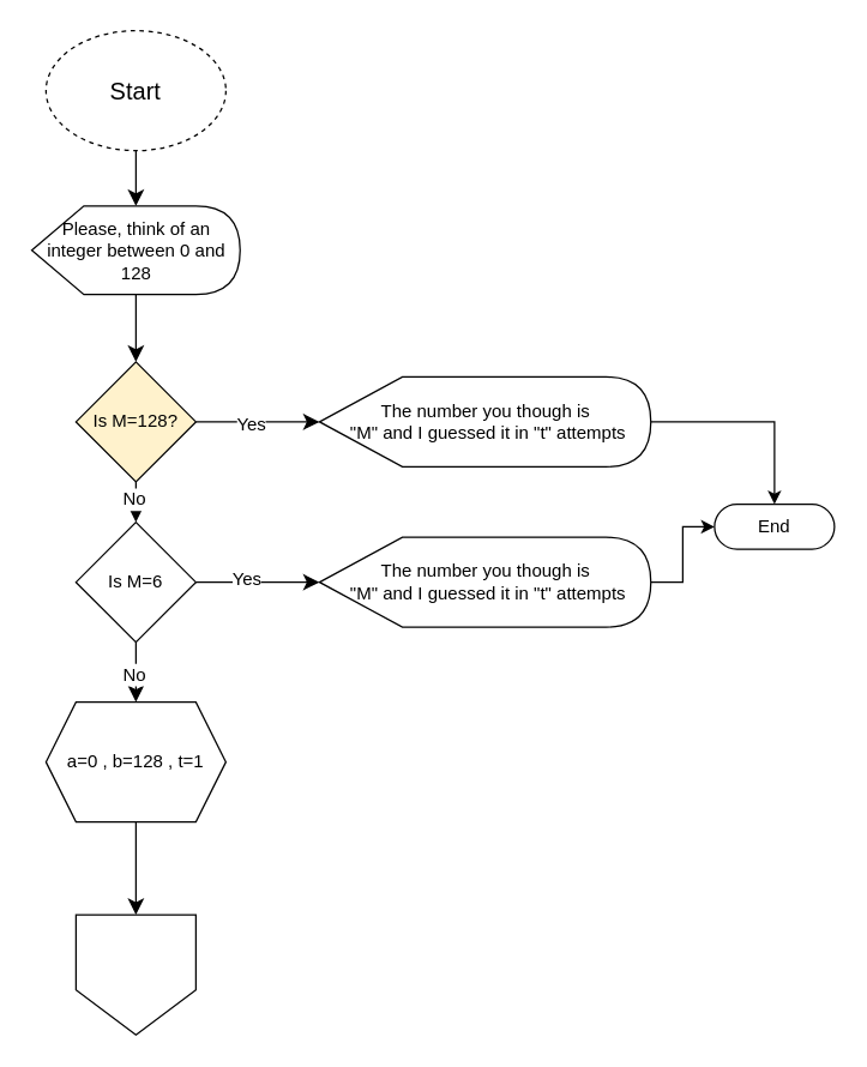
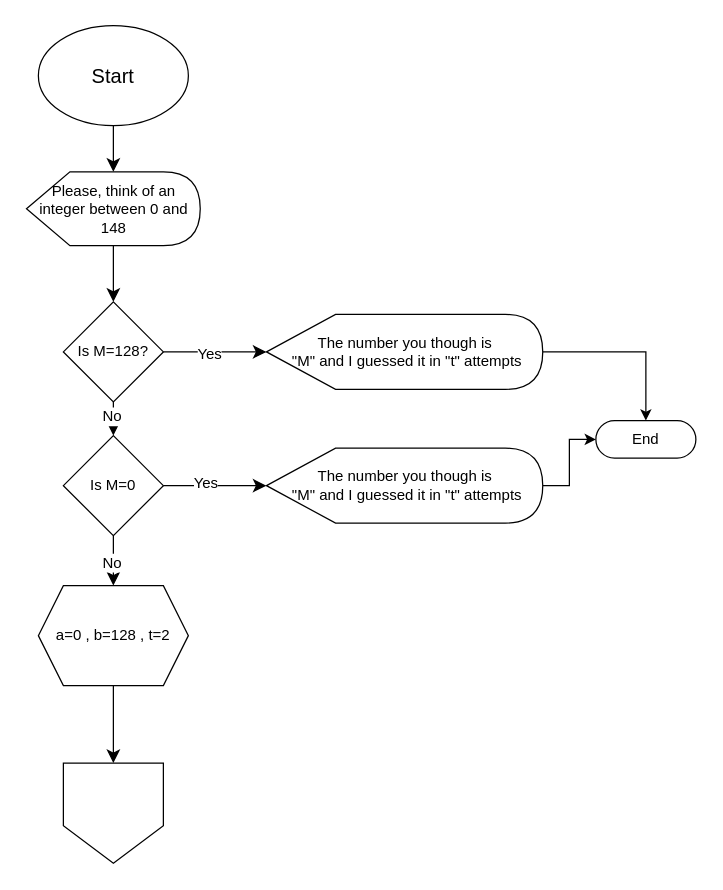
- <mxCell id="3" value="&lt;span style=&quot;font-size: 16px;&quot;&gt;Start&lt;/span&gt;" style="ellipse;whiteSpace=wrap;html=1;dashed=1;" vertex="1" parent="1"><mxGeometry x="30" y="20" width="120" height="80" as="geometry" /></mxCell>
+ <mxCell id="3" value="&lt;span style=&quot;font-size: 16px;&quot;&gt;Start&lt;/span&gt;" style="ellipse;whiteSpace=wrap;html=1;" vertex="1" parent="1"><mxGeometry x="30" y="20" width="120" height="80" as="geometry" /></mxCell>
- <mxCell id="5" value="Please, think of an integer between 0 and 128" style="shape=display;whiteSpace=wrap;html=1;" vertex="1" parent="1"><mxGeometry x="20.5" y="137" width="139" height="59" as="geometry" /></mxCell>
+ <mxCell id="5" value="Please, think of an integer between 0 and 148" style="shape=display;whiteSpace=wrap;html=1;" vertex="1" parent="1"><mxGeometry x="20.5" y="137" width="139" height="59" as="geometry" /></mxCell>
- <mxCell id="11" value="Is&amp;nbsp;&lt;span style=&quot;background-color: initial;&quot;&gt;M=128?&lt;/span&gt;" style="rhombus;whiteSpace=wrap;html=1;fillColor=#fff2cc;" vertex="1" parent="1"><mxGeometry x="50" y="241" width="80" height="80" as="geometry" /></mxCell>
+ <mxCell id="11" value="Is&amp;nbsp;&lt;span style=&quot;background-color: initial;&quot;&gt;M=128?&lt;/span&gt;" style="rhombus;whiteSpace=wrap;html=1;" vertex="1" parent="1"><mxGeometry x="50" y="241" width="80" height="80" as="geometry" /></mxCell>
- <mxCell id="18" value="Is M=6" style="rhombus;whiteSpace=wrap;html=1;" vertex="1" parent="1"><mxGeometry x="50" y="348" width="80" height="80" as="geometry" /></mxCell>
+ <mxCell id="18" value="Is M=0" style="rhombus;whiteSpace=wrap;html=1;" vertex="1" parent="1"><mxGeometry x="50" y="348" width="80" height="80" as="geometry" /></mxCell>
- <mxCell id="7" value="a=0 , b=128 , t=1" style="shape=hexagon;perimeter=hexagonPerimeter2;whiteSpace=wrap;html=1;fixedSize=1;" vertex="1" parent="1"><mxGeometry x="30" y="468" width="120" height="80" as="geometry" /></mxCell>
+ <mxCell id="7" value="a=0 , b=128 , t=2" style="shape=hexagon;perimeter=hexagonPerimeter2;whiteSpace=wrap;html=1;fixedSize=1;" vertex="1" parent="1"><mxGeometry x="30" y="468" width="120" height="80" as="geometry" /></mxCell>
